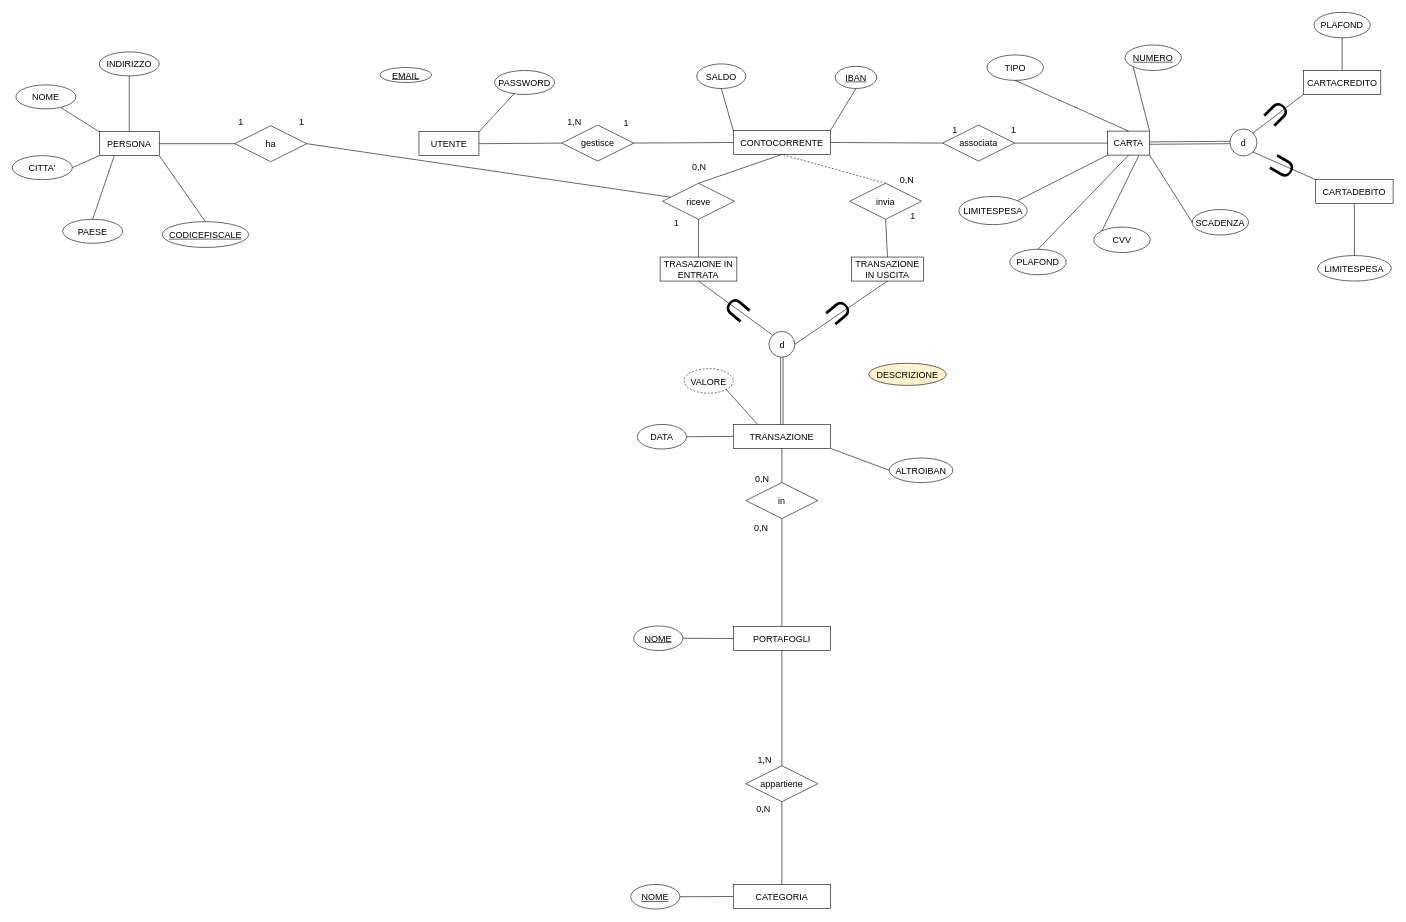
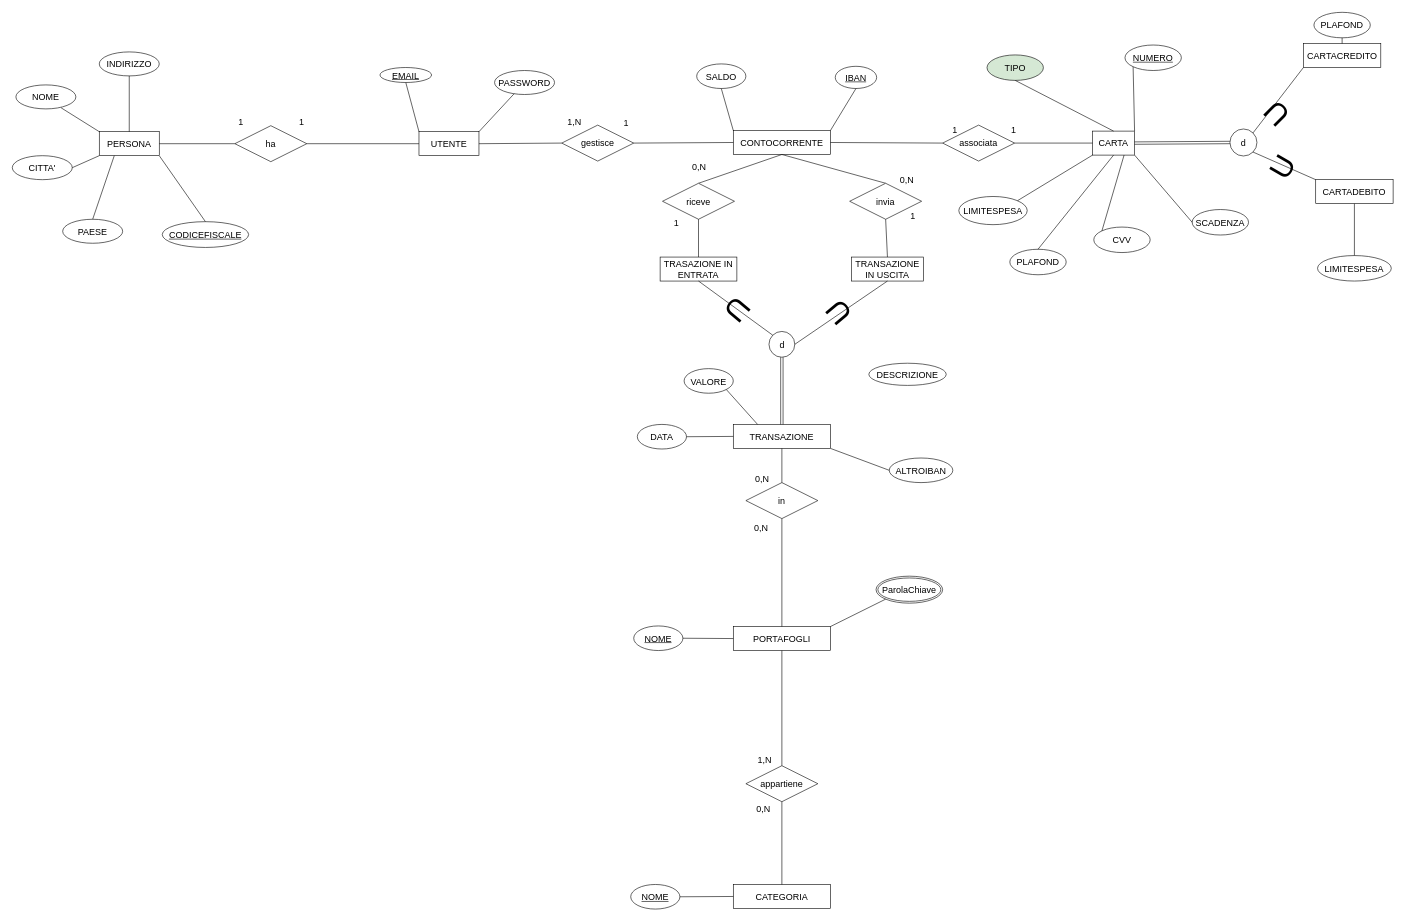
- <mxCell id="38" value="&lt;font style=&quot;font-size: 15px;&quot;&gt;TIPO&lt;/font&gt;" style="ellipse;whiteSpace=wrap;html=1;align=center;" parent="1" vertex="1"><mxGeometry x="1645" y="91" width="94" height="42.5" as="geometry" /></mxCell>
+ <mxCell id="38" value="&lt;font style=&quot;font-size: 15px;&quot;&gt;TIPO&lt;/font&gt;" style="ellipse;whiteSpace=wrap;html=1;align=center;fillColor=#d5e8d4;" parent="1" vertex="1"><mxGeometry x="1645" y="91" width="94" height="42.5" as="geometry" /></mxCell>
- <mxCell id="98" value="&lt;font style=&quot;font-size: 15px;&quot;&gt;CARTACREDITO&lt;/font&gt;" style="whiteSpace=wrap;html=1;align=center;" vertex="1" parent="1"><mxGeometry x="2172.5" y="117" width="129" height="40" as="geometry" /></mxCell>
+ <mxCell id="98" value="&lt;font style=&quot;font-size: 15px;&quot;&gt;CARTACREDITO&lt;/font&gt;" style="whiteSpace=wrap;html=1;align=center;" vertex="1" parent="1"><mxGeometry x="2172.5" y="72" width="129" height="40" as="geometry" /></mxCell>
+ <mxCell id="21" value="" style="endArrow=none;html=1;rounded=0;exitX=0.5;exitY=1;exitDx=0;exitDy=0;entryX=0;entryY=0;entryDx=0;entryDy=0;" parent="1" source="19" target="18" edge="1"><mxGeometry relative="1" as="geometry"><mxPoint x="756" y="181" as="sourcePoint" /><mxPoint x="943" y="181" as="targetPoint" /></mxGeometry></mxCell>
- <mxCell id="33" value="&lt;font style=&quot;font-size: 15px;&quot;&gt;CARTA&lt;/font&gt;" style="whiteSpace=wrap;html=1;align=center;" parent="1" vertex="1"><mxGeometry x="1846" y="218" width="70" height="40" as="geometry" /></mxCell>
+ <mxCell id="33" value="&lt;font style=&quot;font-size: 15px;&quot;&gt;CARTA&lt;/font&gt;" style="whiteSpace=wrap;html=1;align=center;" parent="1" vertex="1"><mxGeometry x="1821" y="218" width="70" height="40" as="geometry" /></mxCell>
- <mxCell id="90" value="" style="endArrow=none;html=1;rounded=0;entryX=0.5;entryY=1;entryDx=0;entryDy=0;exitX=0.5;exitY=0;exitDx=0;exitDy=0;dashed=1;" edge="1" parent="1" source="91" target="23"><mxGeometry relative="1" as="geometry"><mxPoint x="1509" y="342" as="sourcePoint" /><mxPoint x="1298" y="238" as="targetPoint" /></mxGeometry></mxCell>
+ <mxCell id="90" value="" style="endArrow=none;html=1;rounded=0;entryX=0.5;entryY=1;entryDx=0;entryDy=0;exitX=0.5;exitY=0;exitDx=0;exitDy=0;" edge="1" parent="1" source="91" target="23"><mxGeometry relative="1" as="geometry"><mxPoint x="1509" y="342" as="sourcePoint" /><mxPoint x="1298" y="238" as="targetPoint" /></mxGeometry></mxCell>
- <mxCell id="17" value="" style="endArrow=none;html=1;rounded=0;exitX=1;exitY=0.5;exitDx=0;exitDy=0;" parent="1" source="13" target="86" edge="1"><mxGeometry relative="1" as="geometry"><mxPoint x="549" y="255" as="sourcePoint" /><mxPoint x="681" y="239" as="targetPoint" /></mxGeometry></mxCell>
+ <mxCell id="17" value="" style="endArrow=none;html=1;rounded=0;exitX=1;exitY=0.5;exitDx=0;exitDy=0;entryX=0;entryY=0.5;entryDx=0;entryDy=0;" parent="1" source="13" target="18" edge="1"><mxGeometry relative="1" as="geometry"><mxPoint x="549" y="255" as="sourcePoint" /><mxPoint x="681" y="239" as="targetPoint" /></mxGeometry></mxCell>
- <mxCell id="50" value="&lt;font style=&quot;font-size: 15px;&quot;&gt;DESCRIZIONE&lt;/font&gt;" style="ellipse;whiteSpace=wrap;html=1;align=center;fillColor=#fff2cc;" parent="1" vertex="1"><mxGeometry x="1448" y="605" width="129" height="37" as="geometry" /></mxCell>
+ <mxCell id="50" value="&lt;font style=&quot;font-size: 15px;&quot;&gt;DESCRIZIONE&lt;/font&gt;" style="ellipse;whiteSpace=wrap;html=1;align=center;" parent="1" vertex="1"><mxGeometry x="1448" y="605" width="129" height="37" as="geometry" /></mxCell>
- <mxCell id="51" value="&lt;font style=&quot;font-size: 15px;&quot;&gt;VALORE&lt;/font&gt;" style="ellipse;whiteSpace=wrap;html=1;align=center;dashed=1;" parent="1" vertex="1"><mxGeometry x="1140" y="614" width="82" height="41" as="geometry" /></mxCell>
+ <mxCell id="51" value="&lt;font style=&quot;font-size: 15px;&quot;&gt;VALORE&lt;/font&gt;" style="ellipse;whiteSpace=wrap;html=1;align=center;" parent="1" vertex="1"><mxGeometry x="1140" y="614" width="82" height="41" as="geometry" /></mxCell>
+ <mxCell id="65" value="&lt;font style=&quot;font-size: 15px;&quot;&gt;ParolaChiave&lt;/font&gt;" style="ellipse;shape=doubleEllipse;margin=3;whiteSpace=wrap;html=1;align=center;" parent="1" vertex="1"><mxGeometry x="1460" y="960" width="111" height="45" as="geometry" /></mxCell>
+ <mxCell id="66" value="" style="endArrow=none;html=1;rounded=0;exitX=1;exitY=0;exitDx=0;exitDy=0;entryX=0;entryY=1;entryDx=0;entryDy=0;" parent="1" source="61" target="65" edge="1"><mxGeometry relative="1" as="geometry"><mxPoint x="1411" y="1044" as="sourcePoint" /><mxPoint x="1411" y="864" as="targetPoint" /></mxGeometry></mxCell>
